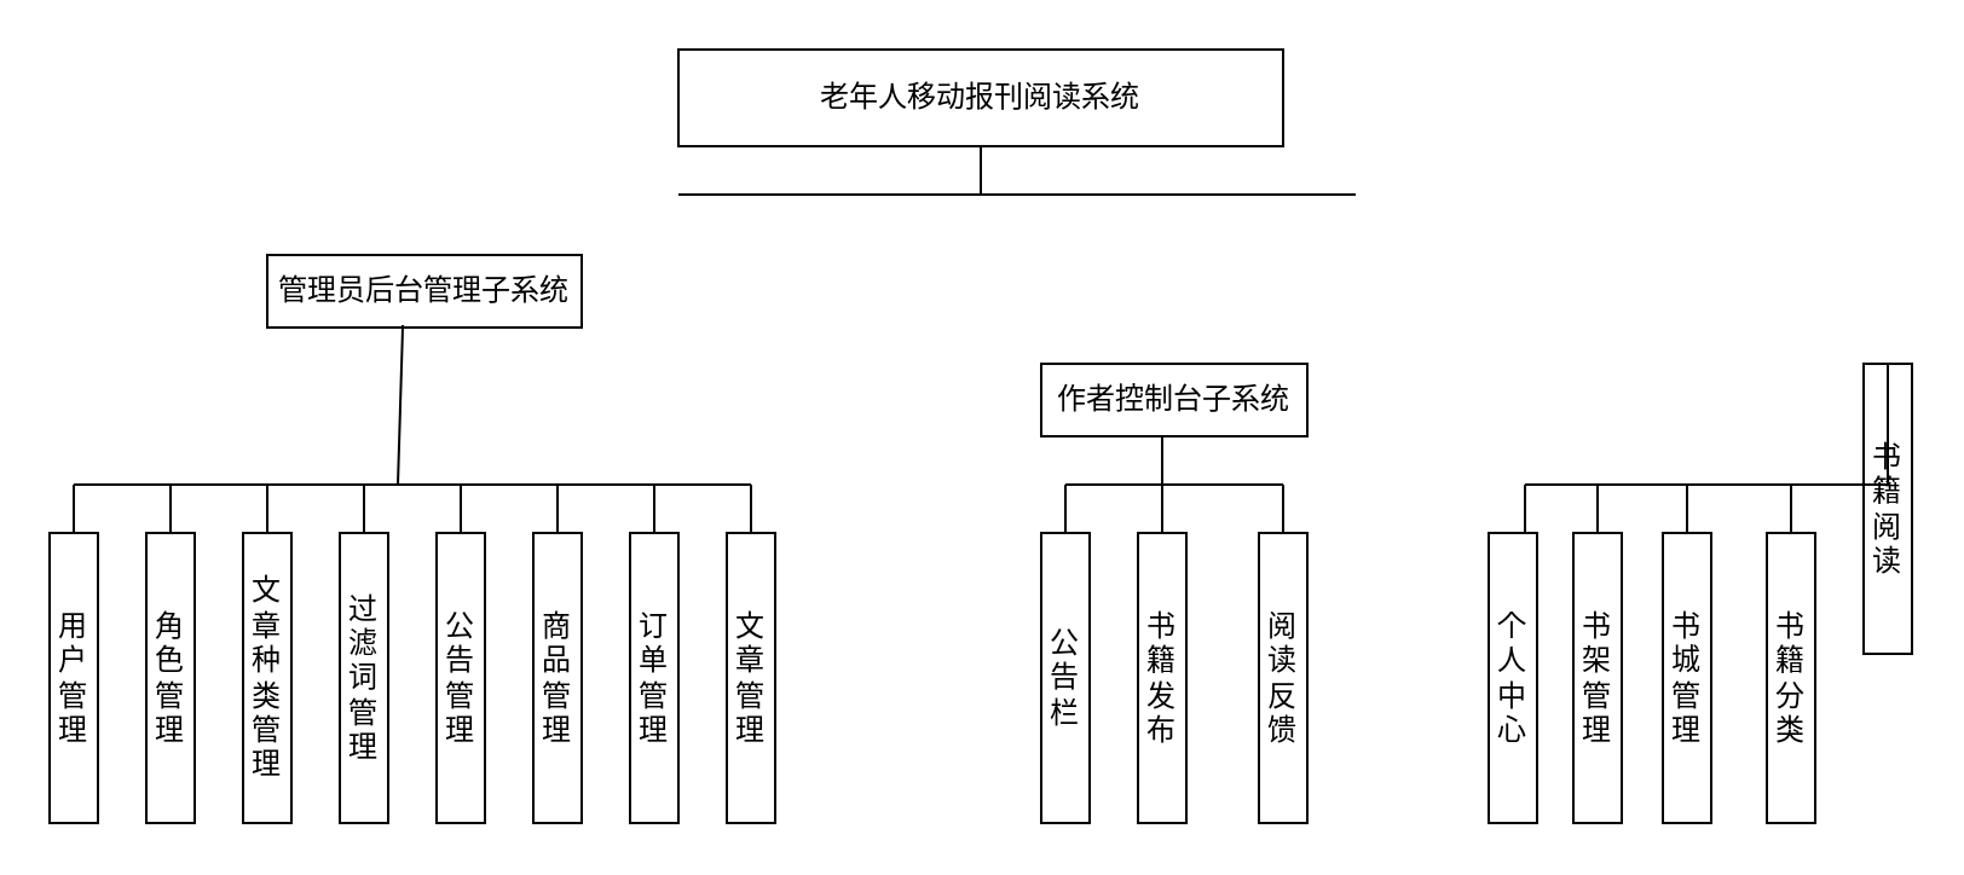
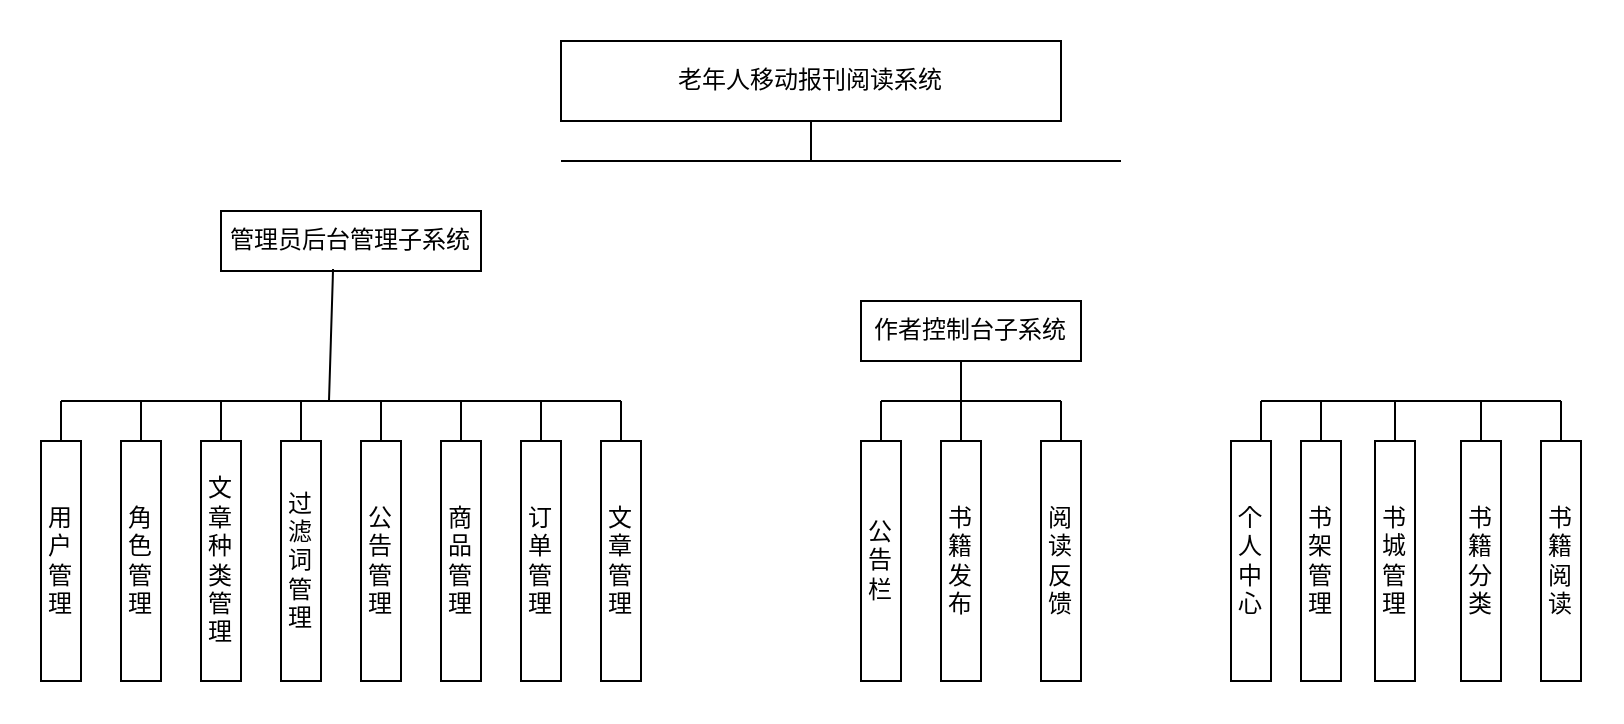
- <mxCell id="30" value="书籍阅读" style="rounded=0;whiteSpace=wrap;html=1;" parent="1" vertex="1"><mxGeometry x="770" y="150" width="20" height="120" as="geometry" /></mxCell>
+ <mxCell id="30" value="书籍阅读" style="rounded=0;whiteSpace=wrap;html=1;" parent="1" vertex="1"><mxGeometry x="770" y="220" width="20" height="120" as="geometry" /></mxCell>
